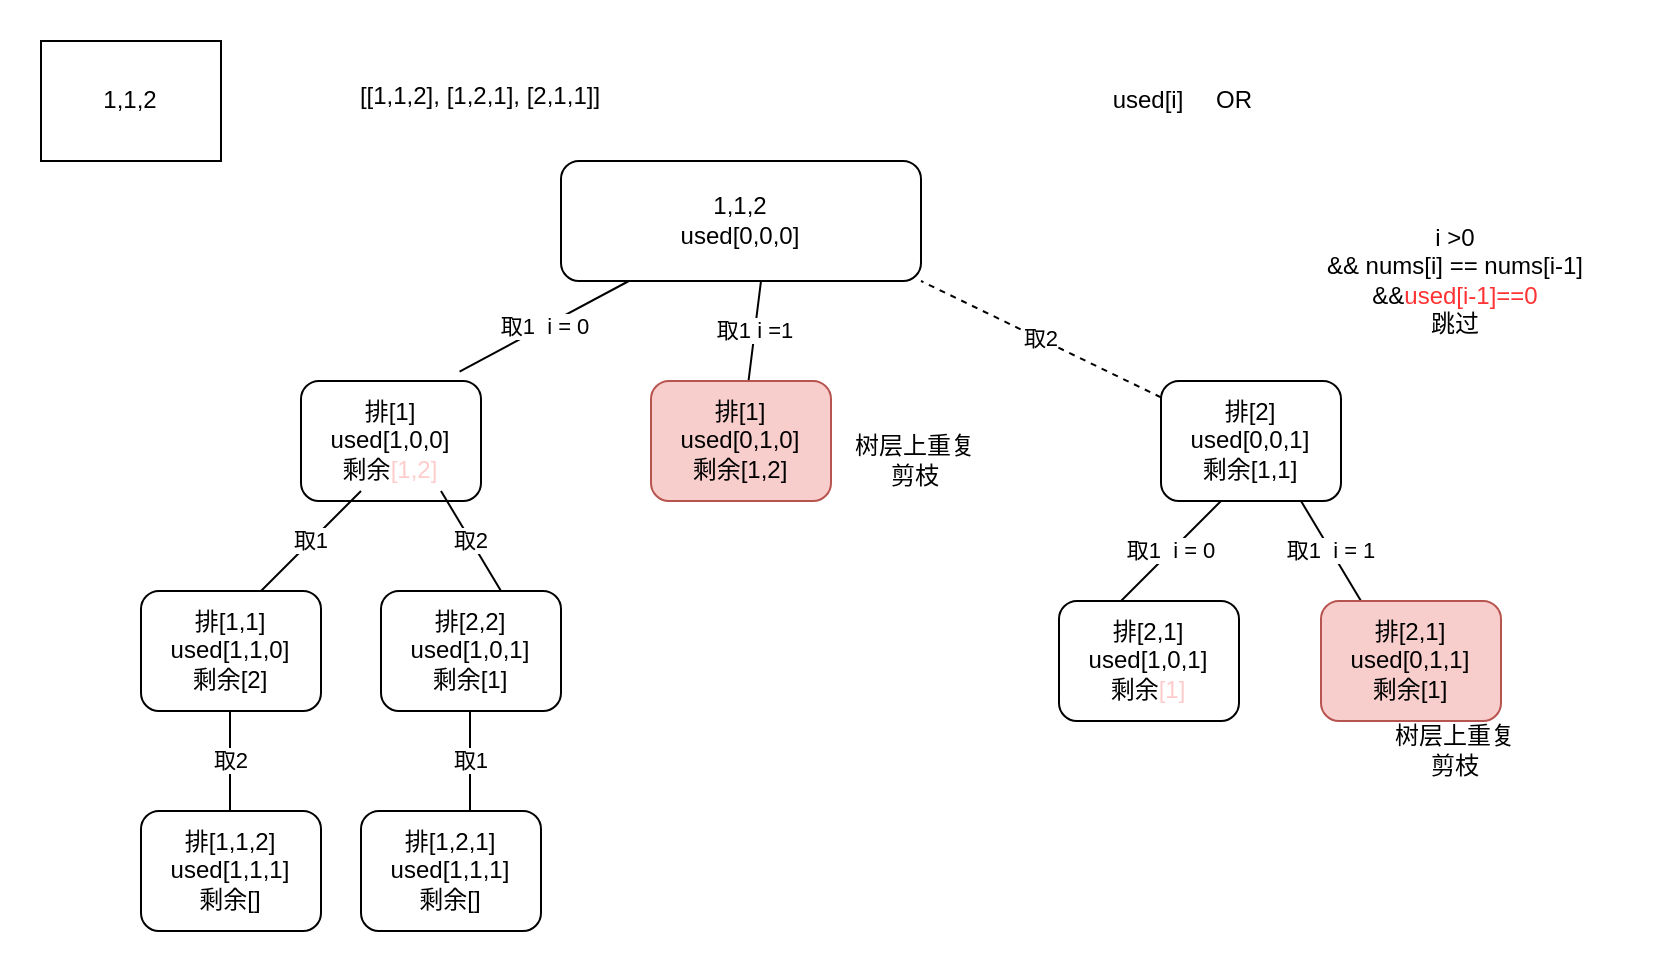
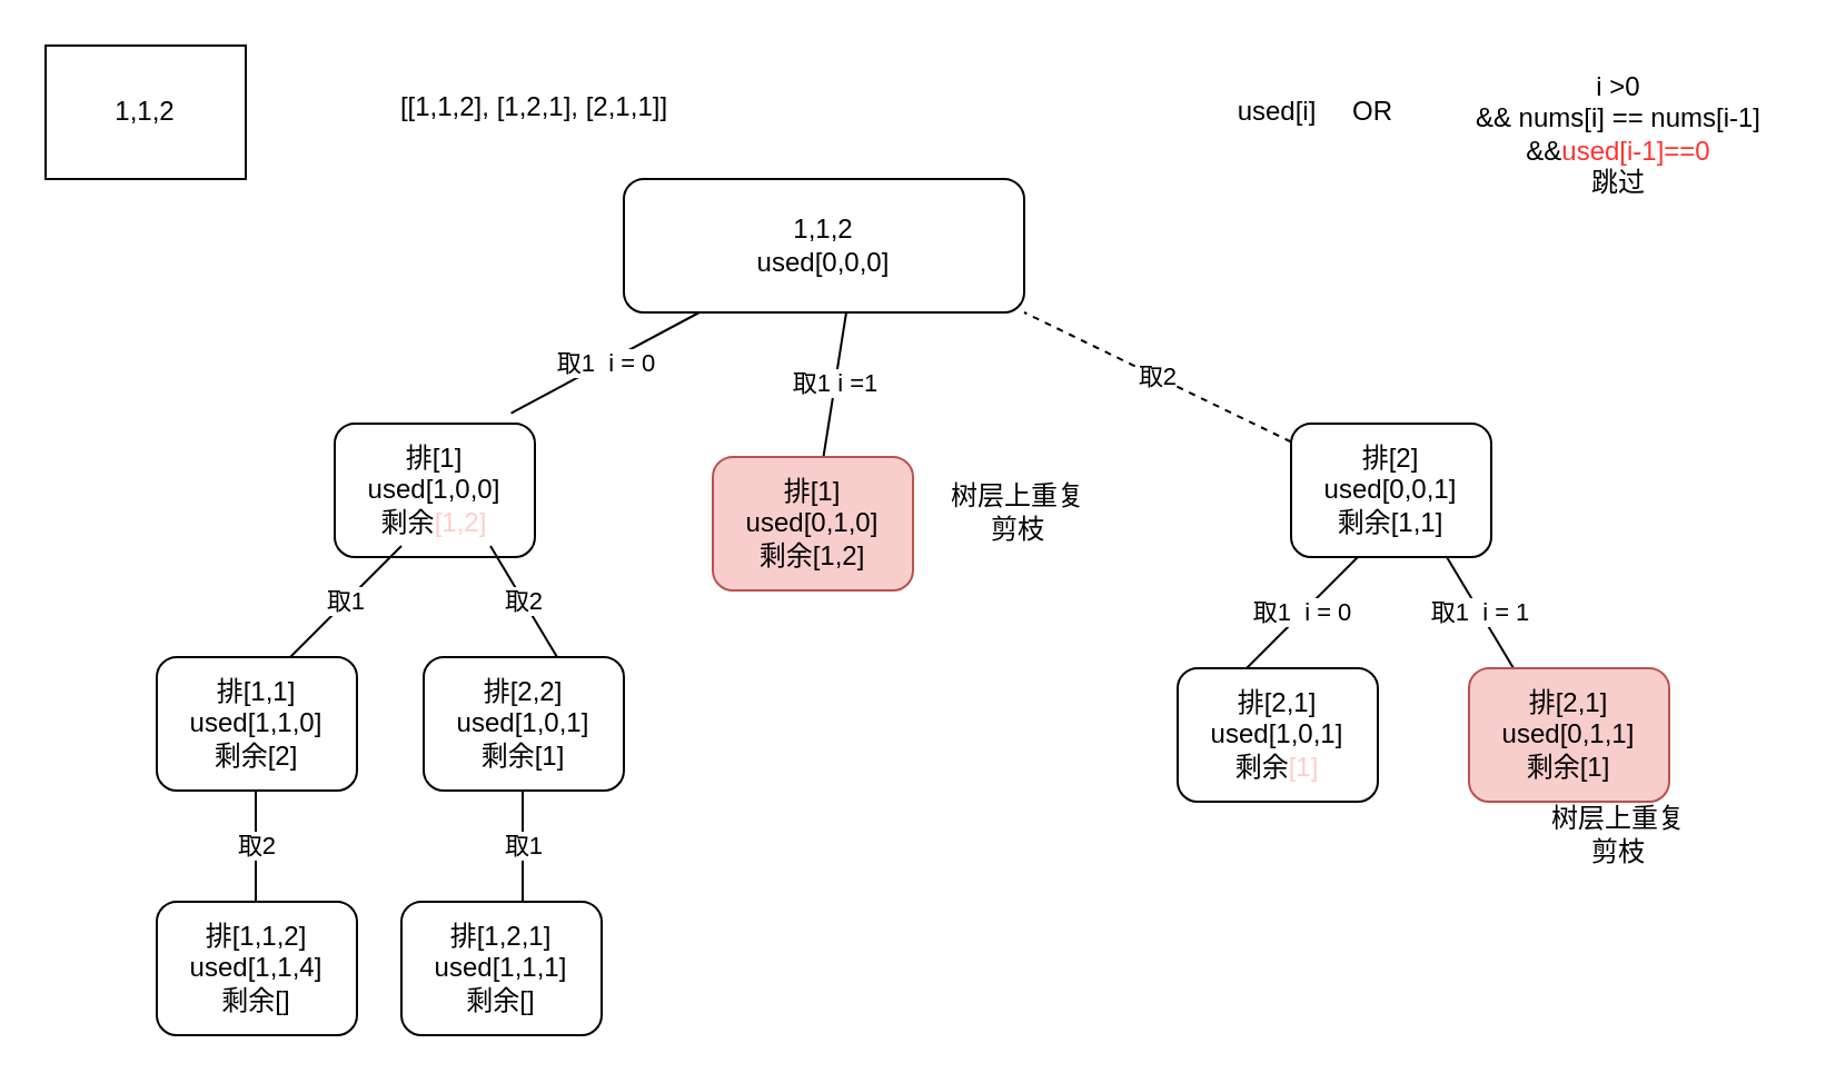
- <mxCell id="25" value="i &amp;gt;0 &lt;br&gt;&amp;amp;&amp;amp; nums[i] == nums[i-1] &lt;br&gt;&amp;amp;&amp;amp;&lt;font color=&quot;#ff3333&quot;&gt;used[i-1]==0&lt;/font&gt;&lt;br&gt;跳过" style="text;html=1;strokeColor=none;fillColor=none;align=center;verticalAlign=middle;whiteSpace=wrap;rounded=0;" vertex="1" parent="1"><mxGeometry x="647" y="110" width="161" height="60" as="geometry" /></mxCell>
+ <mxCell id="25" value="i &amp;gt;0 &lt;br&gt;&amp;amp;&amp;amp; nums[i] == nums[i-1] &lt;br&gt;&amp;amp;&amp;amp;&lt;font color=&quot;#ff3333&quot;&gt;used[i-1]==0&lt;/font&gt;&lt;br&gt;跳过" style="text;html=1;strokeColor=none;fillColor=none;align=center;verticalAlign=middle;whiteSpace=wrap;rounded=0;" vertex="1" parent="1"><mxGeometry x="647" y="30" width="161" height="60" as="geometry" /></mxCell>
- <mxCell id="15" value="排[1]&lt;br&gt;used[0,1,0]&lt;br&gt;剩余[1,2]" style="rounded=1;whiteSpace=wrap;html=1;fillColor=#f8cecc;strokeColor=#b85450;" parent="1" vertex="1"><mxGeometry x="325" y="190" width="90" height="60" as="geometry" /></mxCell>
+ <mxCell id="15" value="排[1]&lt;br&gt;used[0,1,0]&lt;br&gt;剩余[1,2]" style="rounded=1;whiteSpace=wrap;html=1;fillColor=#f8cecc;strokeColor=#b85450;" parent="1" vertex="1"><mxGeometry x="320" y="205" width="90" height="60" as="geometry" /></mxCell>
- <mxCell id="11" value="排[1,1,2]&lt;br&gt;used[1,1,1]&lt;br&gt;剩余[]" style="rounded=1;whiteSpace=wrap;html=1;" parent="1" vertex="1"><mxGeometry x="70" y="405" width="90" height="60" as="geometry" /></mxCell>
+ <mxCell id="11" value="排[1,1,2]&lt;br&gt;used[1,1,4]&lt;br&gt;剩余[]" style="rounded=1;whiteSpace=wrap;html=1;" parent="1" vertex="1"><mxGeometry x="70" y="405" width="90" height="60" as="geometry" /></mxCell>
